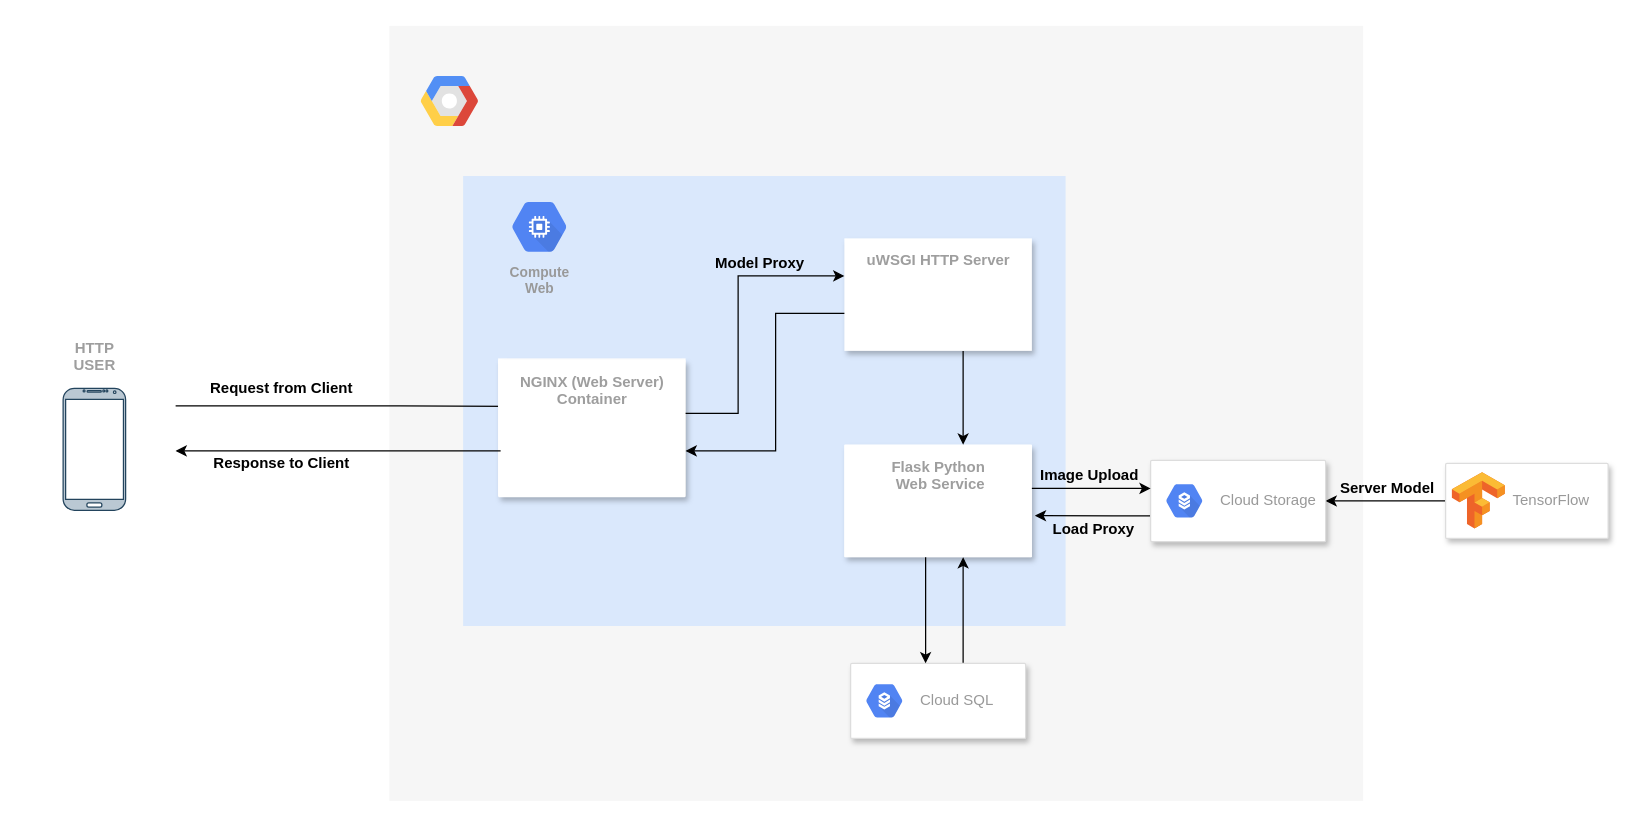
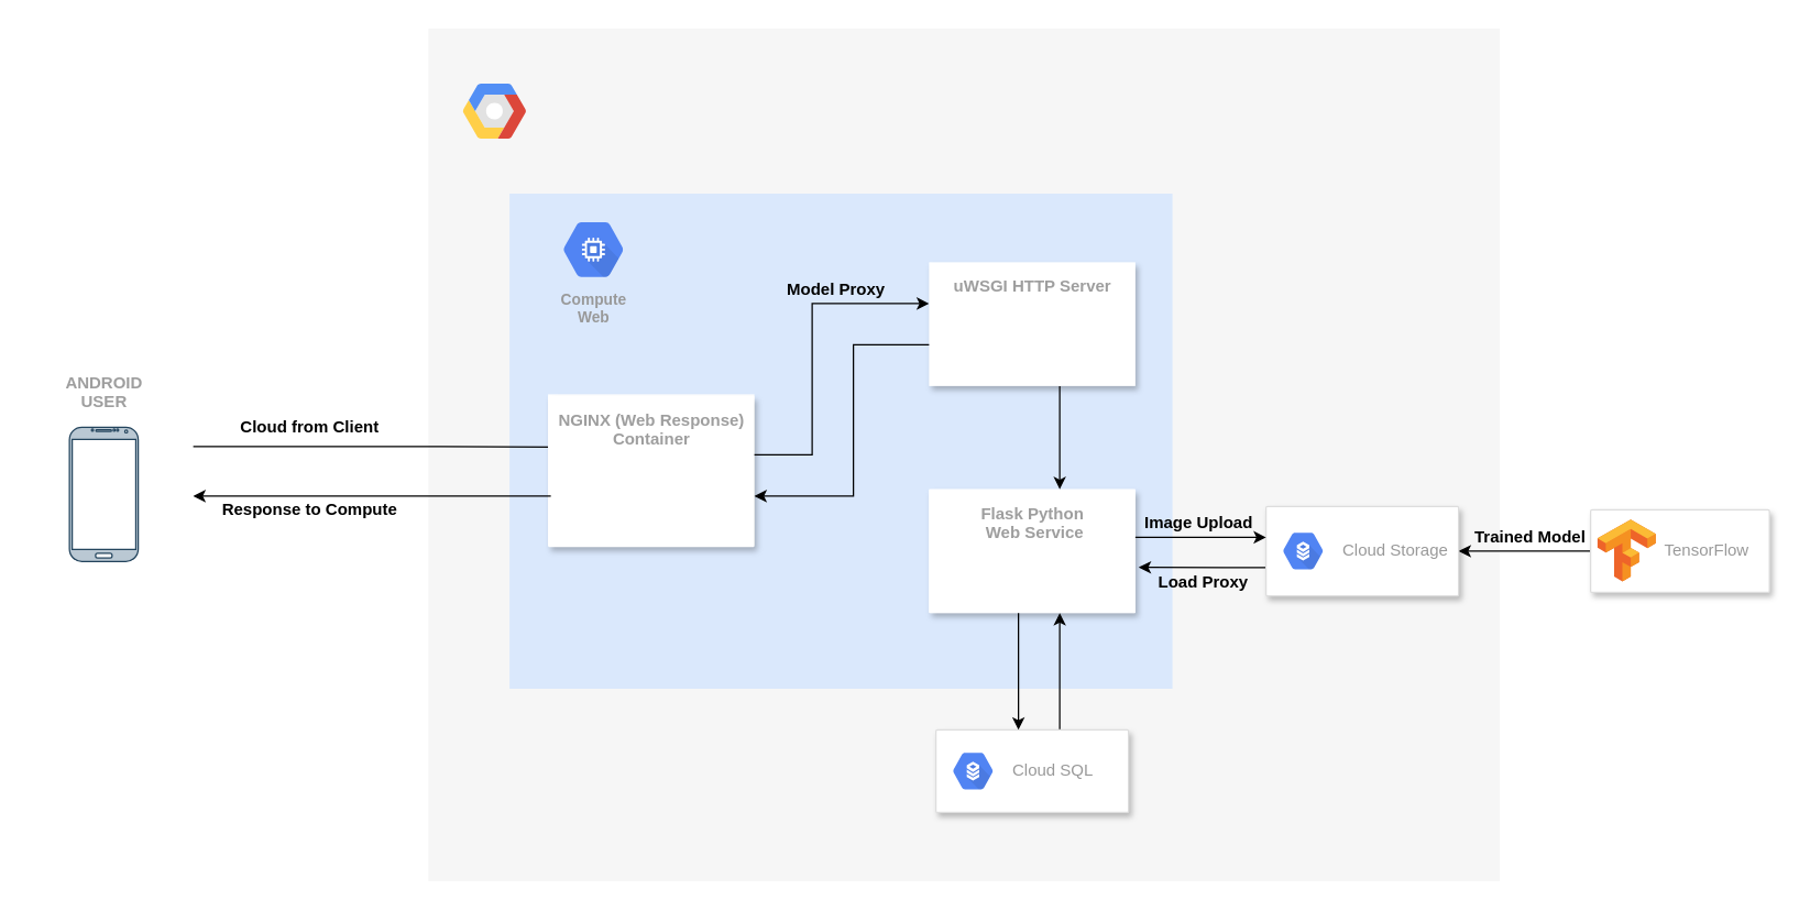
- <mxCell id="7" value="&lt;b&gt;HTTP&lt;br&gt;USER&lt;/b&gt;" style="points=[[0,0,0],[0.25,0,0],[0.5,0,0],[0.75,0,0],[1,0,0],[1,0.25,0],[1,0.5,0],[1,0.75,0],[1,1,0],[0.75,1,0],[0.5,1,0],[0.25,1,0],[0,1,0],[0,0.75,0],[0,0.5,0],[0,0.25,0]];rounded=1;absoluteArcSize=1;arcSize=2;html=1;strokeColor=none;gradientColor=none;shadow=0;dashed=0;fontSize=12;fontColor=#9E9E9E;align=center;verticalAlign=top;spacing=10;spacingTop=-4;" parent="6" vertex="1"><mxGeometry width="110" height="163.75" as="geometry" /></mxCell>
+ <mxCell id="7" value="&lt;b&gt;ANDROID&lt;br&gt;USER&lt;/b&gt;" style="points=[[0,0,0],[0.25,0,0],[0.5,0,0],[0.75,0,0],[1,0,0],[1,0.25,0],[1,0.5,0],[1,0.75,0],[1,1,0],[0.75,1,0],[0.5,1,0],[0.25,1,0],[0,1,0],[0,0.75,0],[0,0.5,0],[0,0.25,0]];rounded=1;absoluteArcSize=1;arcSize=2;html=1;strokeColor=none;gradientColor=none;shadow=0;dashed=0;fontSize=12;fontColor=#9E9E9E;align=center;verticalAlign=top;spacing=10;spacingTop=-4;" parent="6" vertex="1"><mxGeometry width="110" height="163.75" as="geometry" /></mxCell>
- <mxCell id="4" value="&lt;b&gt;Request from Client&lt;/b&gt;" style="text;html=1;strokeColor=none;fillColor=none;align=center;verticalAlign=middle;whiteSpace=wrap;rounded=0;" parent="1" vertex="1"><mxGeometry x="150" y="300" width="150" height="20" as="geometry" /></mxCell>
+ <mxCell id="4" value="&lt;b&gt;Cloud from Client&lt;/b&gt;" style="text;html=1;strokeColor=none;fillColor=none;align=center;verticalAlign=middle;whiteSpace=wrap;rounded=0;" parent="1" vertex="1"><mxGeometry x="150" y="300" width="150" height="20" as="geometry" /></mxCell>
- <mxCell id="21" value="&lt;b&gt;NGINX (Web Server)&lt;br&gt;Container&lt;/b&gt;" style="points=[[0,0,0],[0.25,0,0],[0.5,0,0],[0.75,0,0],[1,0,0],[1,0.25,0],[1,0.5,0],[1,0.75,0],[1,1,0],[0.75,1,0],[0.5,1,0],[0.25,1,0],[0,1,0],[0,0.75,0],[0,0.5,0],[0,0.25,0]];rounded=1;absoluteArcSize=1;arcSize=2;html=1;strokeColor=none;gradientColor=none;shadow=1;dashed=0;fontSize=12;fontColor=#9E9E9E;align=center;verticalAlign=top;spacing=10;spacingTop=-4;" parent="20" vertex="1"><mxGeometry y="1" width="150" height="110" as="geometry" /></mxCell>
+ <mxCell id="21" value="&lt;b&gt;NGINX (Web Response)&lt;br&gt;Container&lt;/b&gt;" style="points=[[0,0,0],[0.25,0,0],[0.5,0,0],[0.75,0,0],[1,0,0],[1,0.25,0],[1,0.5,0],[1,0.75,0],[1,1,0],[0.75,1,0],[0.5,1,0],[0.25,1,0],[0,1,0],[0,0.75,0],[0,0.5,0],[0,0.25,0]];rounded=1;absoluteArcSize=1;arcSize=2;html=1;strokeColor=none;gradientColor=none;shadow=1;dashed=0;fontSize=12;fontColor=#9E9E9E;align=center;verticalAlign=top;spacing=10;spacingTop=-4;" parent="20" vertex="1"><mxGeometry y="1" width="150" height="110" as="geometry" /></mxCell>
- <mxCell id="5" value="&lt;b&gt;Response to Client&lt;/b&gt;" style="text;html=1;strokeColor=none;fillColor=none;align=center;verticalAlign=middle;whiteSpace=wrap;rounded=0;" parent="1" vertex="1"><mxGeometry x="150" y="360" width="150" height="20" as="geometry" /></mxCell>
+ <mxCell id="5" value="&lt;b&gt;Response to Compute&lt;/b&gt;" style="text;html=1;strokeColor=none;fillColor=none;align=center;verticalAlign=middle;whiteSpace=wrap;rounded=0;" parent="1" vertex="1"><mxGeometry x="150" y="360" width="150" height="20" as="geometry" /></mxCell>
- <mxCell id="16" value="&lt;b&gt;Server Model&lt;/b&gt;" style="text;html=1;strokeColor=none;fillColor=none;align=left;verticalAlign=middle;whiteSpace=wrap;rounded=0;" parent="1" vertex="1"><mxGeometry x="1070" y="380" width="90" height="20" as="geometry" /></mxCell>
+ <mxCell id="16" value="&lt;b&gt;Trained Model&lt;/b&gt;" style="text;html=1;strokeColor=none;fillColor=none;align=left;verticalAlign=middle;whiteSpace=wrap;rounded=0;" parent="1" vertex="1"><mxGeometry x="1070" y="380" width="90" height="20" as="geometry" /></mxCell>
